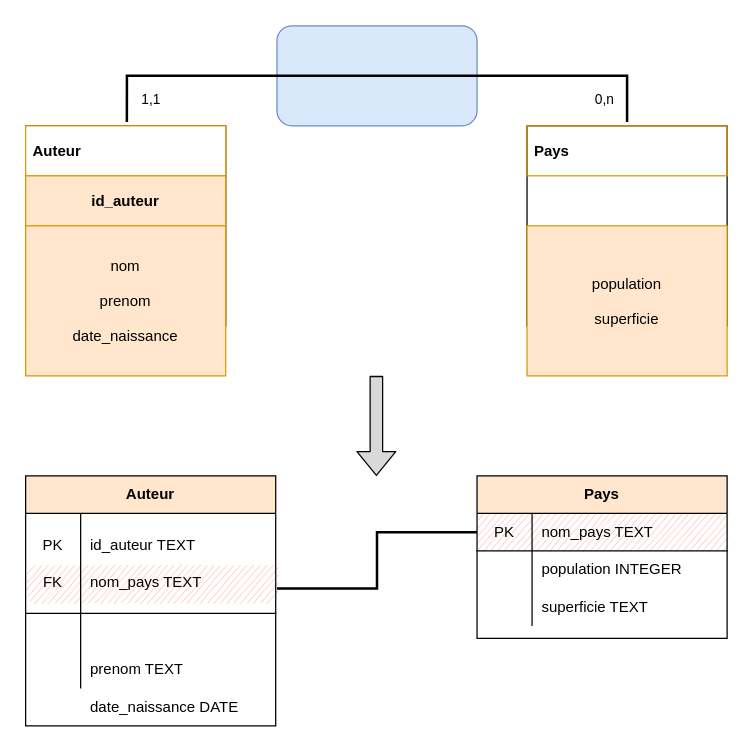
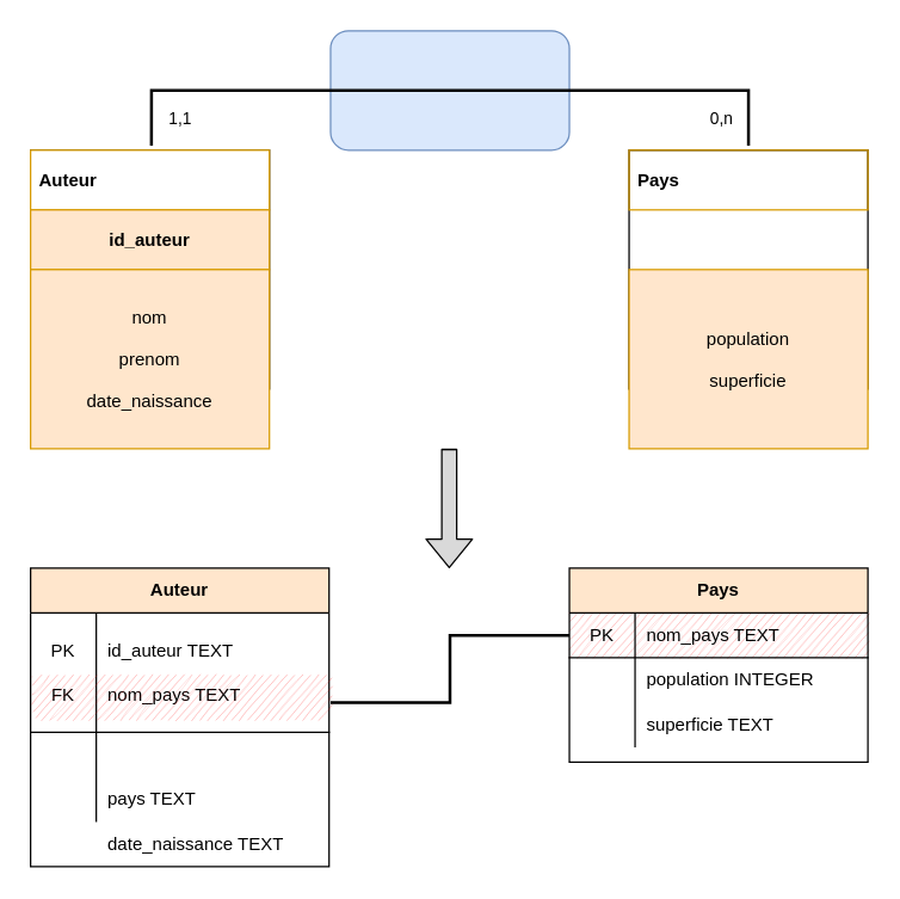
- <mxCell id="10" value="prenom TEXT&lt;br&gt;" style="shape=partialRectangle;html=1;whiteSpace=wrap;connectable=0;fillColor=none;top=0;left=0;bottom=0;right=0;align=left;spacingLeft=6;overflow=hidden;" parent="8" vertex="1"><mxGeometry x="44" width="156" height="30" as="geometry" /></mxCell>
+ <mxCell id="10" value="pays TEXT&lt;br&gt;" style="shape=partialRectangle;html=1;whiteSpace=wrap;connectable=0;fillColor=none;top=0;left=0;bottom=0;right=0;align=left;spacingLeft=6;overflow=hidden;" parent="8" vertex="1"><mxGeometry x="44" width="156" height="30" as="geometry" /></mxCell>
- <mxCell id="42" value="date_naissance DATE" style="shape=partialRectangle;html=1;whiteSpace=wrap;connectable=0;fillColor=none;top=0;left=0;bottom=0;right=0;align=left;spacingLeft=6;overflow=hidden;" parent="1" vertex="1"><mxGeometry x="64" y="550" width="156" height="30" as="geometry" /></mxCell>
+ <mxCell id="42" value="date_naissance TEXT" style="shape=partialRectangle;html=1;whiteSpace=wrap;connectable=0;fillColor=none;top=0;left=0;bottom=0;right=0;align=left;spacingLeft=6;overflow=hidden;" parent="1" vertex="1"><mxGeometry x="64" y="550" width="156" height="30" as="geometry" /></mxCell>
